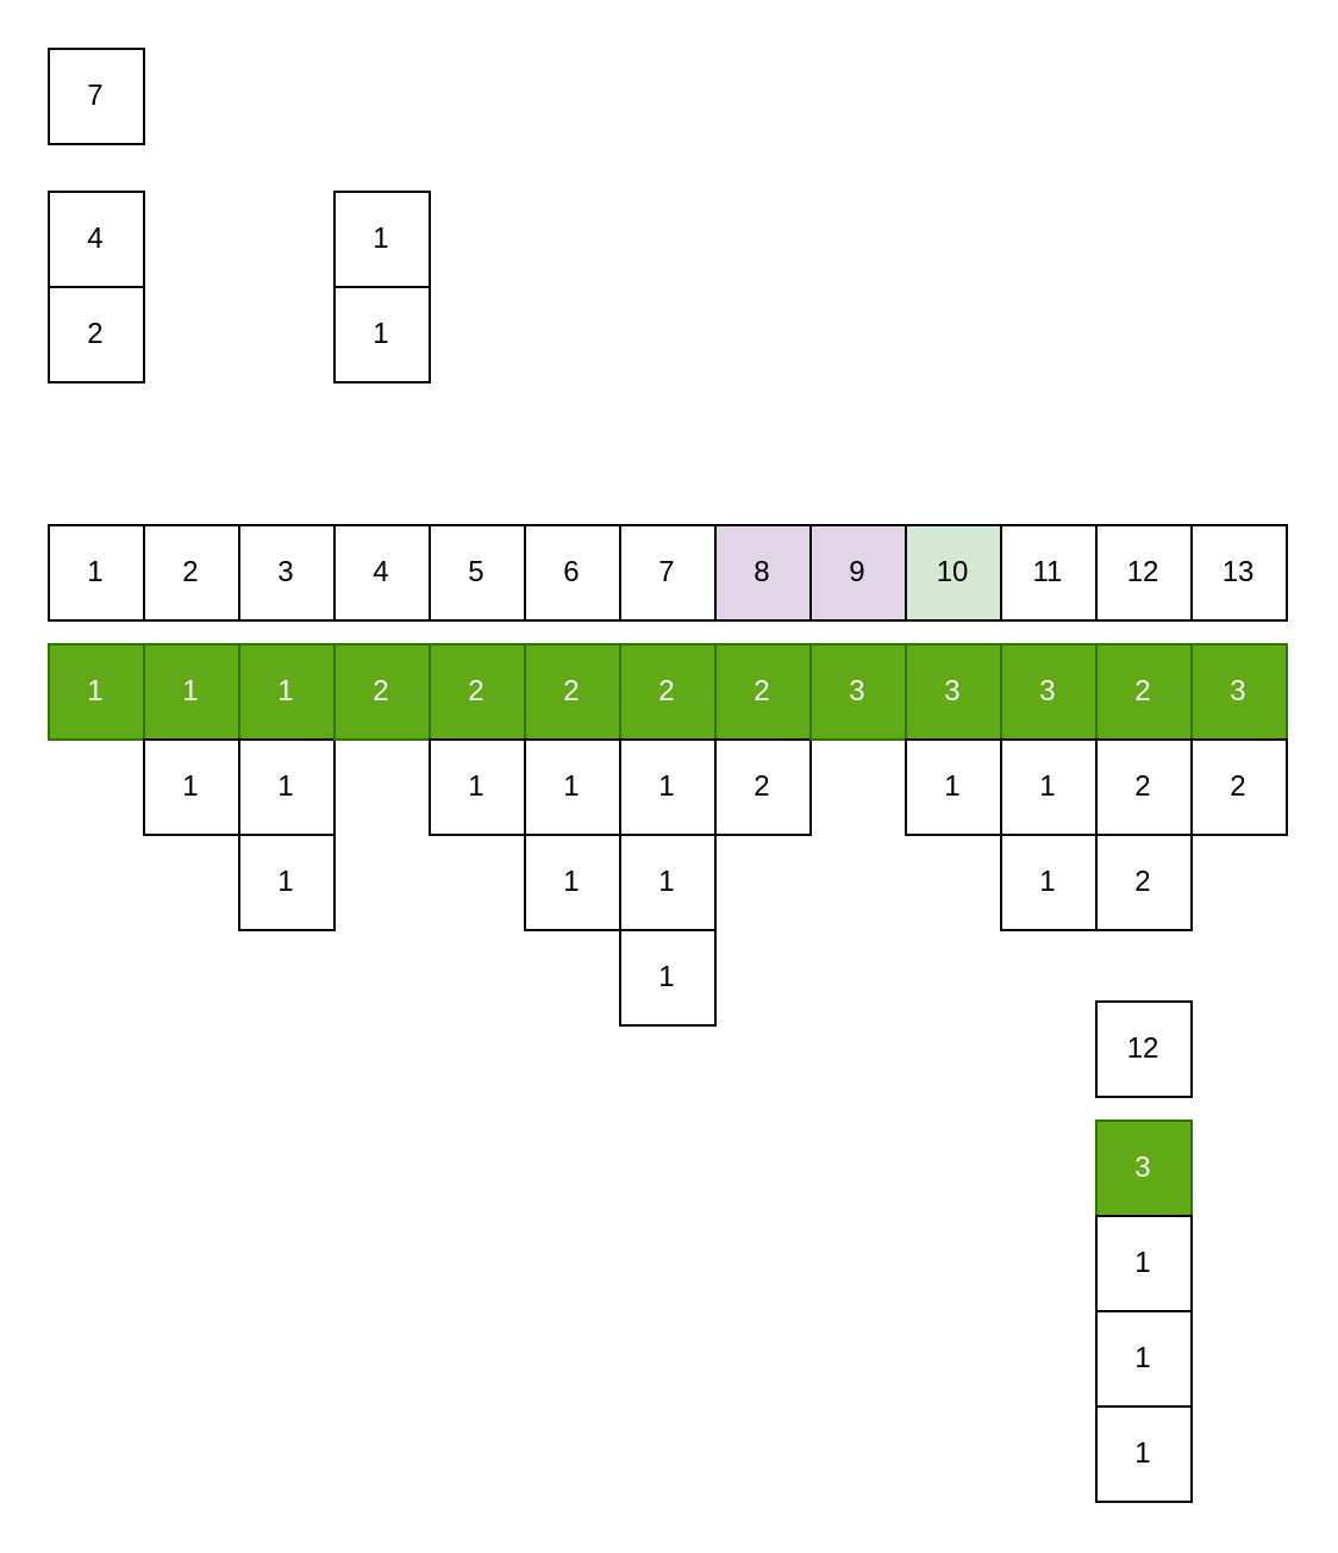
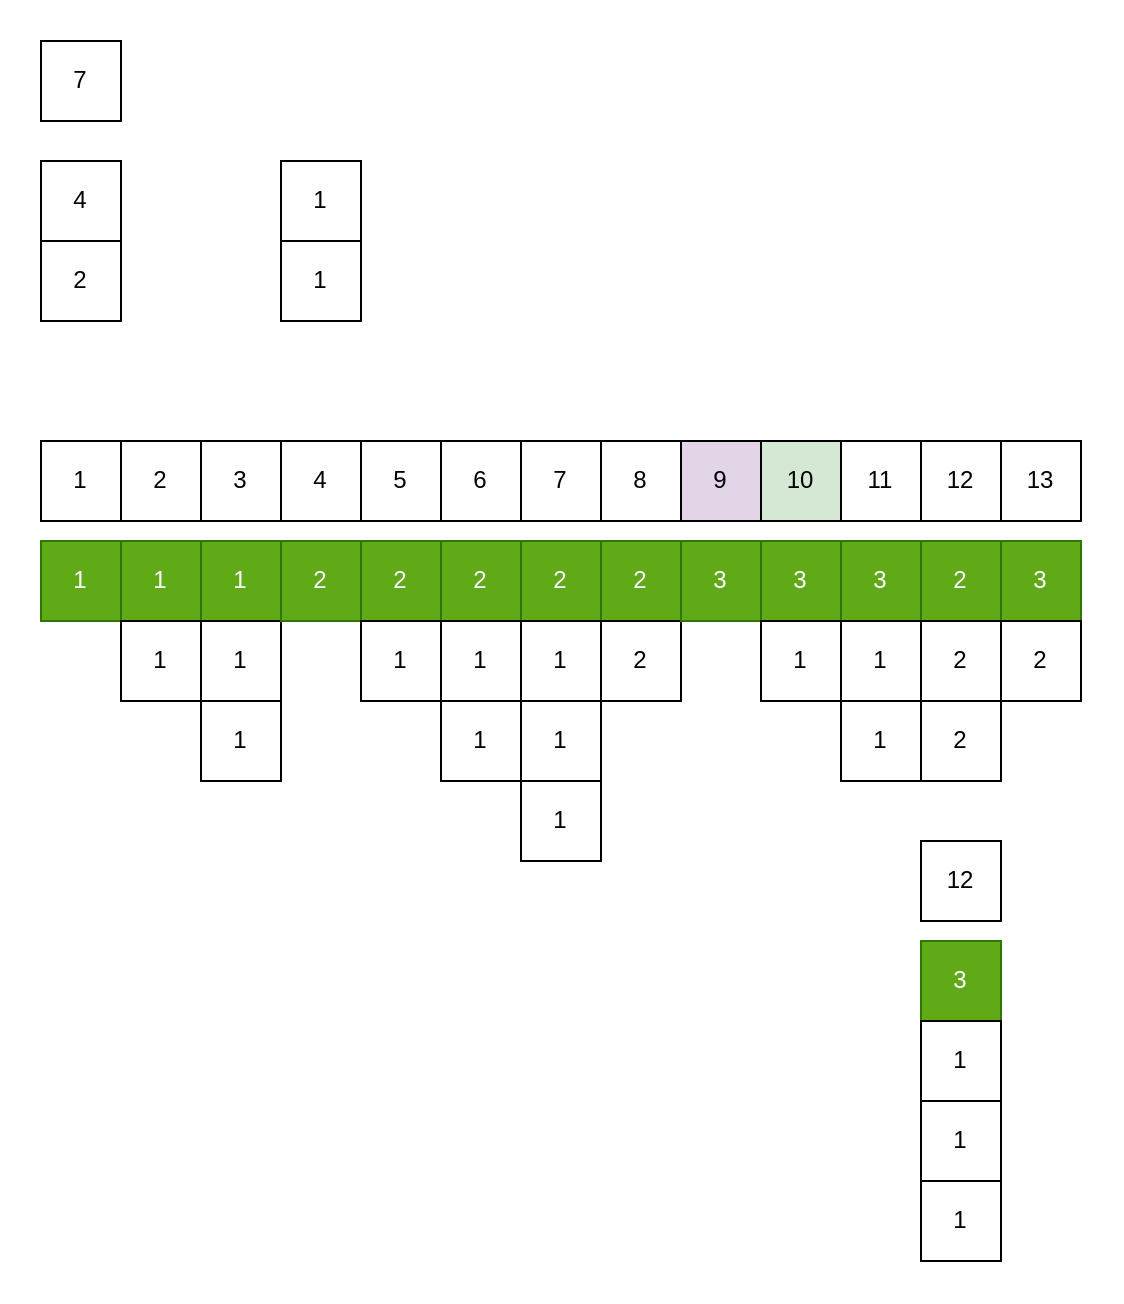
- <mxCell id="30" value="8" style="rounded=0;whiteSpace=wrap;html=1;fillColor=#e1d5e7;" vertex="1" parent="1"><mxGeometry x="300" y="220" width="40" height="40" as="geometry" /></mxCell>
+ <mxCell id="30" value="8" style="rounded=0;whiteSpace=wrap;html=1;" vertex="1" parent="1"><mxGeometry x="300" y="220" width="40" height="40" as="geometry" /></mxCell>
